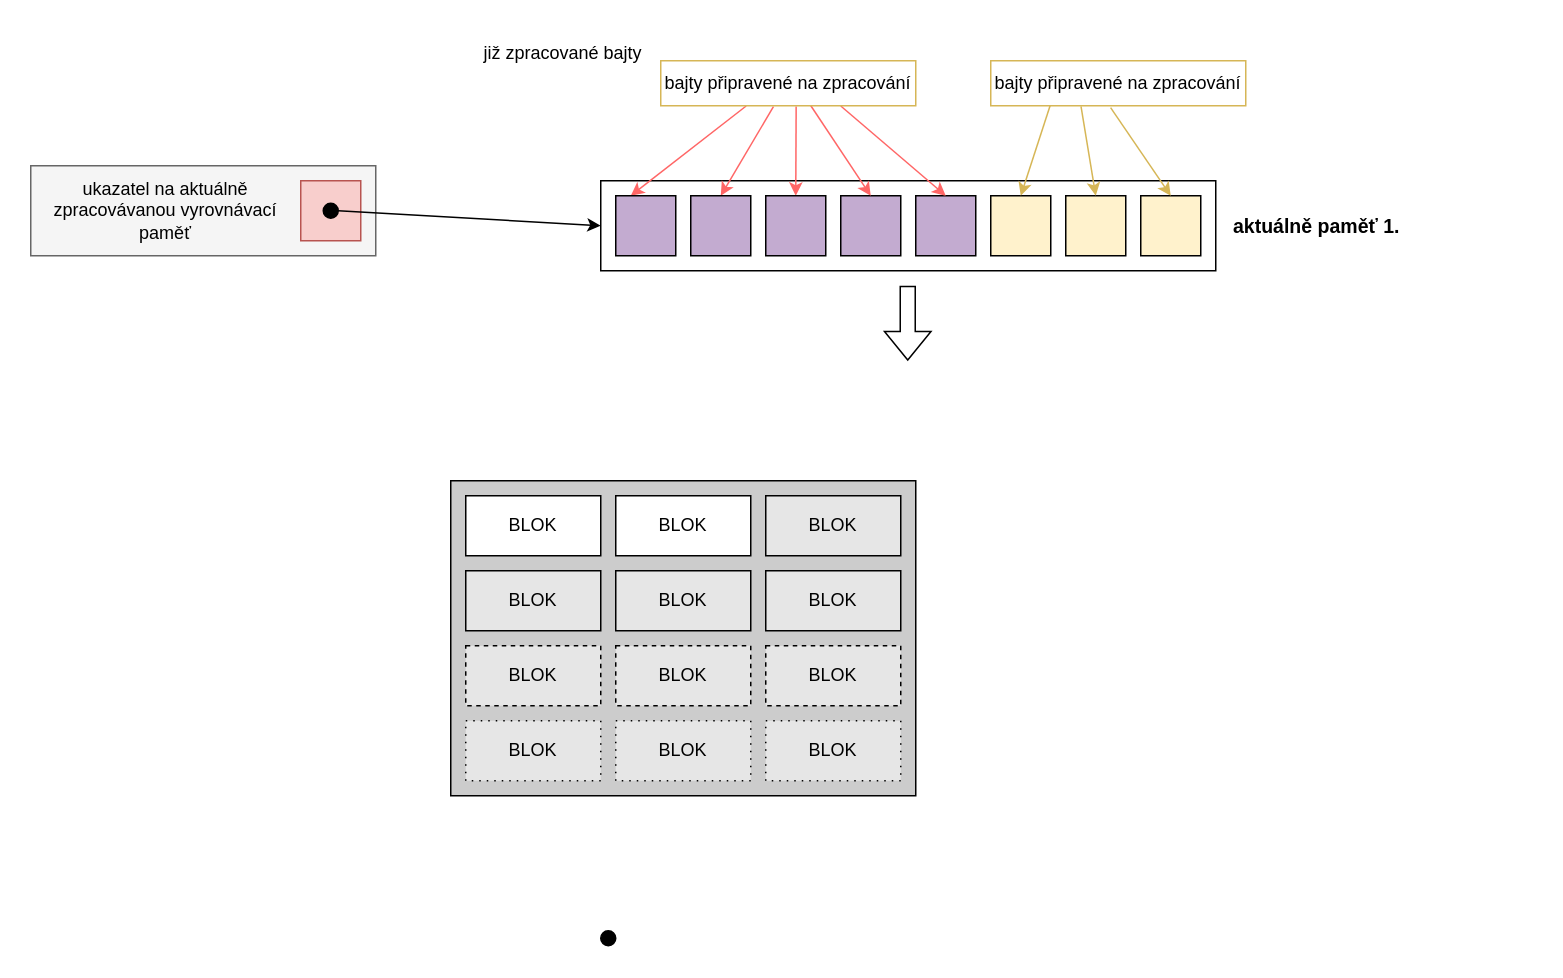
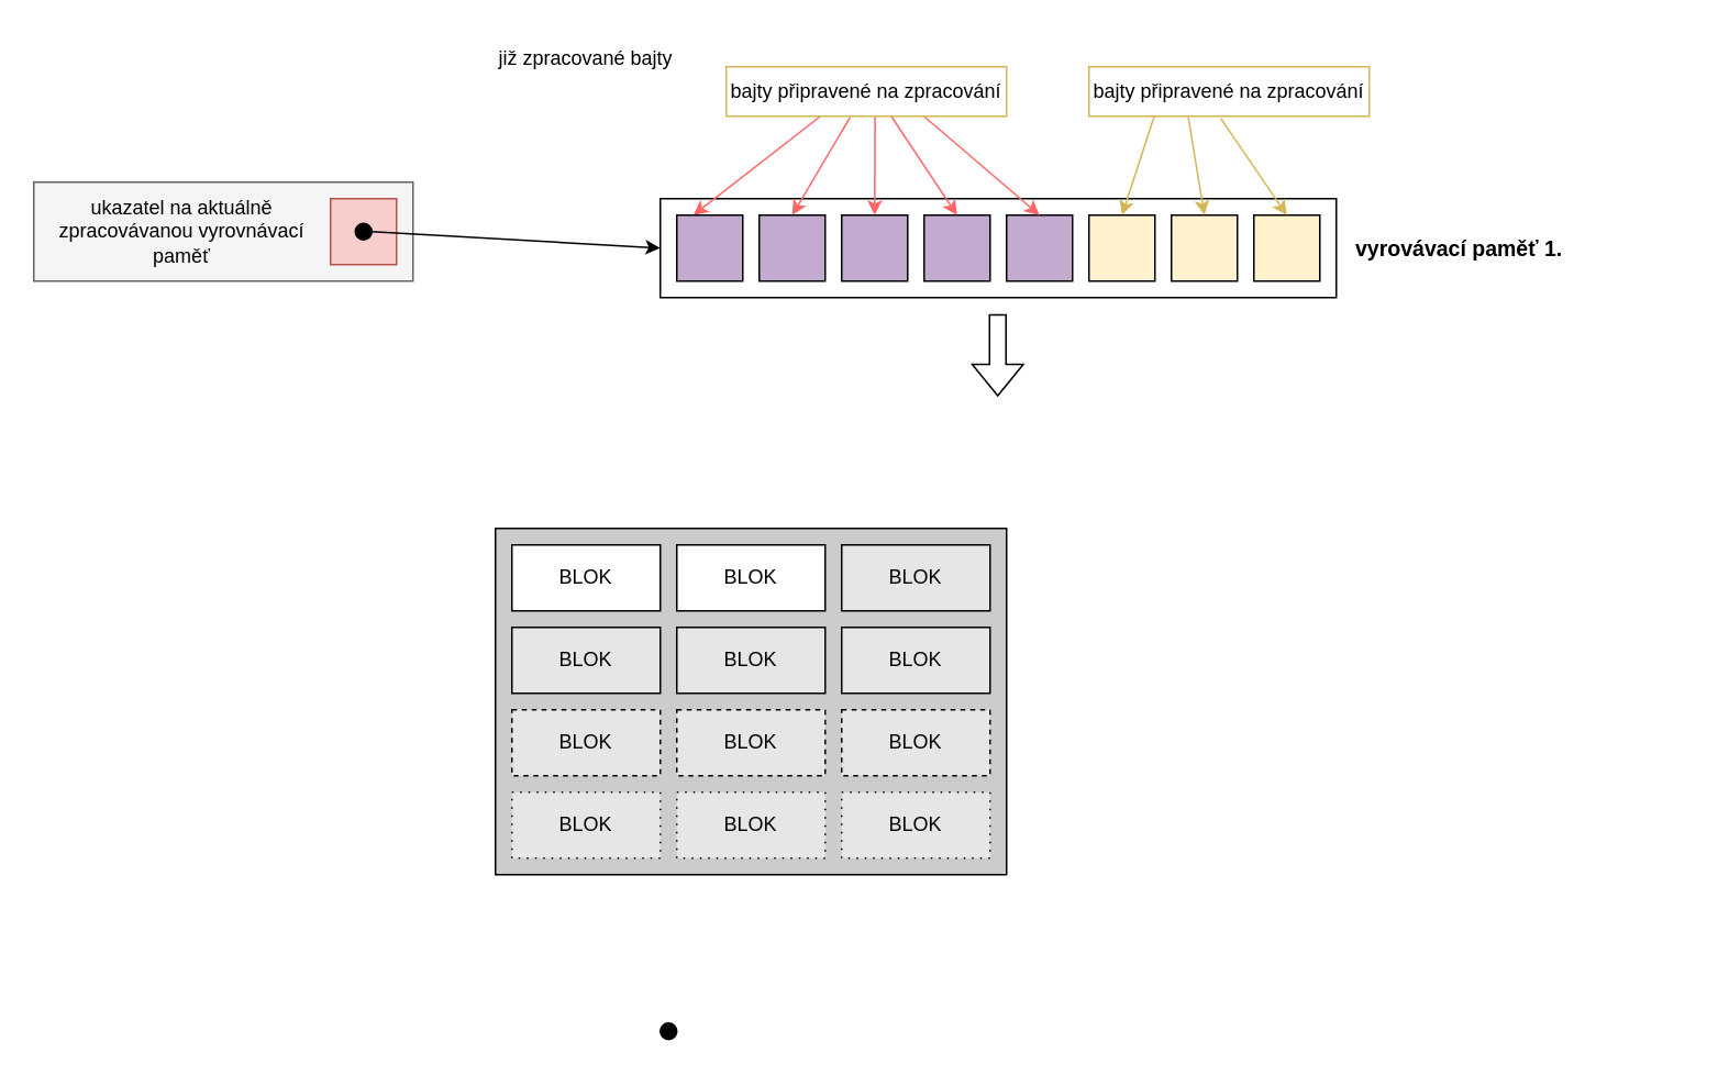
- <mxCell id="10" value="již zpracované bajty" style="text;html=1;align=center;verticalAlign=middle;whiteSpace=wrap;rounded=0;" parent="1" vertex="1"><mxGeometry x="310" y="20" width="130" height="30" as="geometry" /></mxCell>
+ <mxCell id="10" value="již zpracované bajty" style="text;html=1;align=center;verticalAlign=middle;whiteSpace=wrap;rounded=0;" parent="1" vertex="1"><mxGeometry x="290" y="20" width="130" height="30" as="geometry" /></mxCell>
- <mxCell id="15" value="&lt;font style=&quot;font-size: 13px;&quot;&gt;&lt;b&gt;aktuálně paměť 1.&lt;/b&gt;&lt;/font&gt;" style="text;html=1;align=left;verticalAlign=middle;whiteSpace=wrap;rounded=0;" parent="1" vertex="1"><mxGeometry x="820" y="135" width="200" height="30" as="geometry" /></mxCell>
+ <mxCell id="15" value="&lt;font style=&quot;font-size: 13px;&quot;&gt;&lt;b&gt;vyrovávací paměť 1.&lt;/b&gt;&lt;/font&gt;" style="text;html=1;align=left;verticalAlign=middle;whiteSpace=wrap;rounded=0;" parent="1" vertex="1"><mxGeometry x="820" y="135" width="200" height="30" as="geometry" /></mxCell>
